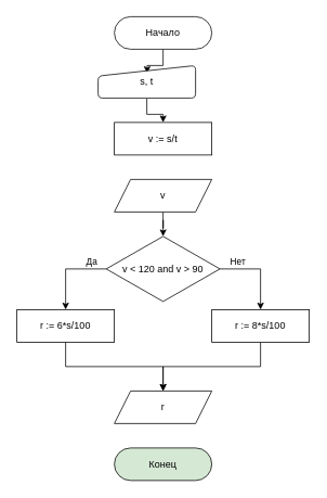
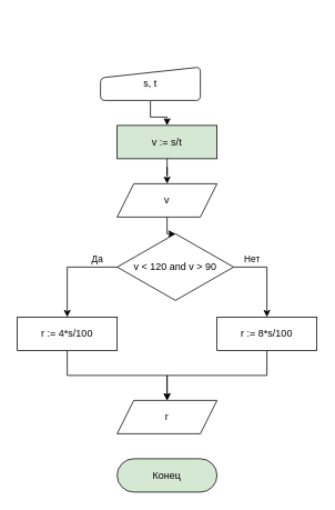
- <mxCell id="3" value="Начало" style="rounded=1;whiteSpace=wrap;html=1;arcSize=50;strokeWidth=1;" vertex="1" parent="1"><mxGeometry x="140" y="20" width="120" height="40" as="geometry" /></mxCell>
- <mxCell id="2" style="edgeStyle=orthogonalEdgeStyle;rounded=0;orthogonalLoop=1;jettySize=auto;html=1;strokeWidth=1;entryX=0.503;entryY=0.237;entryDx=0;entryDy=0;entryPerimeter=0;" edge="1" parent="1" source="3" target="5"><mxGeometry relative="1" as="geometry"><mxPoint x="200" y="90" as="targetPoint" /></mxGeometry></mxCell>
- <mxCell id="7" value="v := s/t" style="rounded=0;whiteSpace=wrap;html=1;strokeWidth=1;" vertex="1" parent="1"><mxGeometry x="140" y="150" width="120" height="40" as="geometry" /></mxCell>
+ <mxCell id="7" value="v := s/t" style="rounded=0;whiteSpace=wrap;html=1;strokeWidth=1;fillColor=#d5e8d4;" vertex="1" parent="1"><mxGeometry x="140" y="150" width="120" height="40" as="geometry" /></mxCell>
+ <mxCell id="6" style="edgeStyle=orthogonalEdgeStyle;rounded=0;orthogonalLoop=1;jettySize=auto;html=1;" edge="1" parent="1" source="7" target="9"><mxGeometry relative="1" as="geometry" /></mxCell>
- <mxCell id="14" value="v &amp;lt; 120 and v &amp;gt; 90" style="strokeWidth=1;html=1;shape=mxgraph.flowchart.decision;whiteSpace=wrap;" vertex="1" parent="1"><mxGeometry x="130" y="290" width="140" height="80" as="geometry" /></mxCell>
+ <mxCell id="14" value="v &amp;lt; 120 and v &amp;gt; 90" style="strokeWidth=1;html=1;shape=mxgraph.flowchart.decision;whiteSpace=wrap;" vertex="1" parent="1"><mxGeometry x="140" y="280" width="140" height="80" as="geometry" /></mxCell>
- <mxCell id="16" value="r := 6*s/100" style="rounded=0;whiteSpace=wrap;html=1;strokeWidth=1;" vertex="1" parent="1"><mxGeometry x="20" y="380" width="120" height="40" as="geometry" /></mxCell>
+ <mxCell id="16" value="r := 4*s/100" style="rounded=0;whiteSpace=wrap;html=1;strokeWidth=1;" vertex="1" parent="1"><mxGeometry x="20" y="380" width="120" height="40" as="geometry" /></mxCell>
